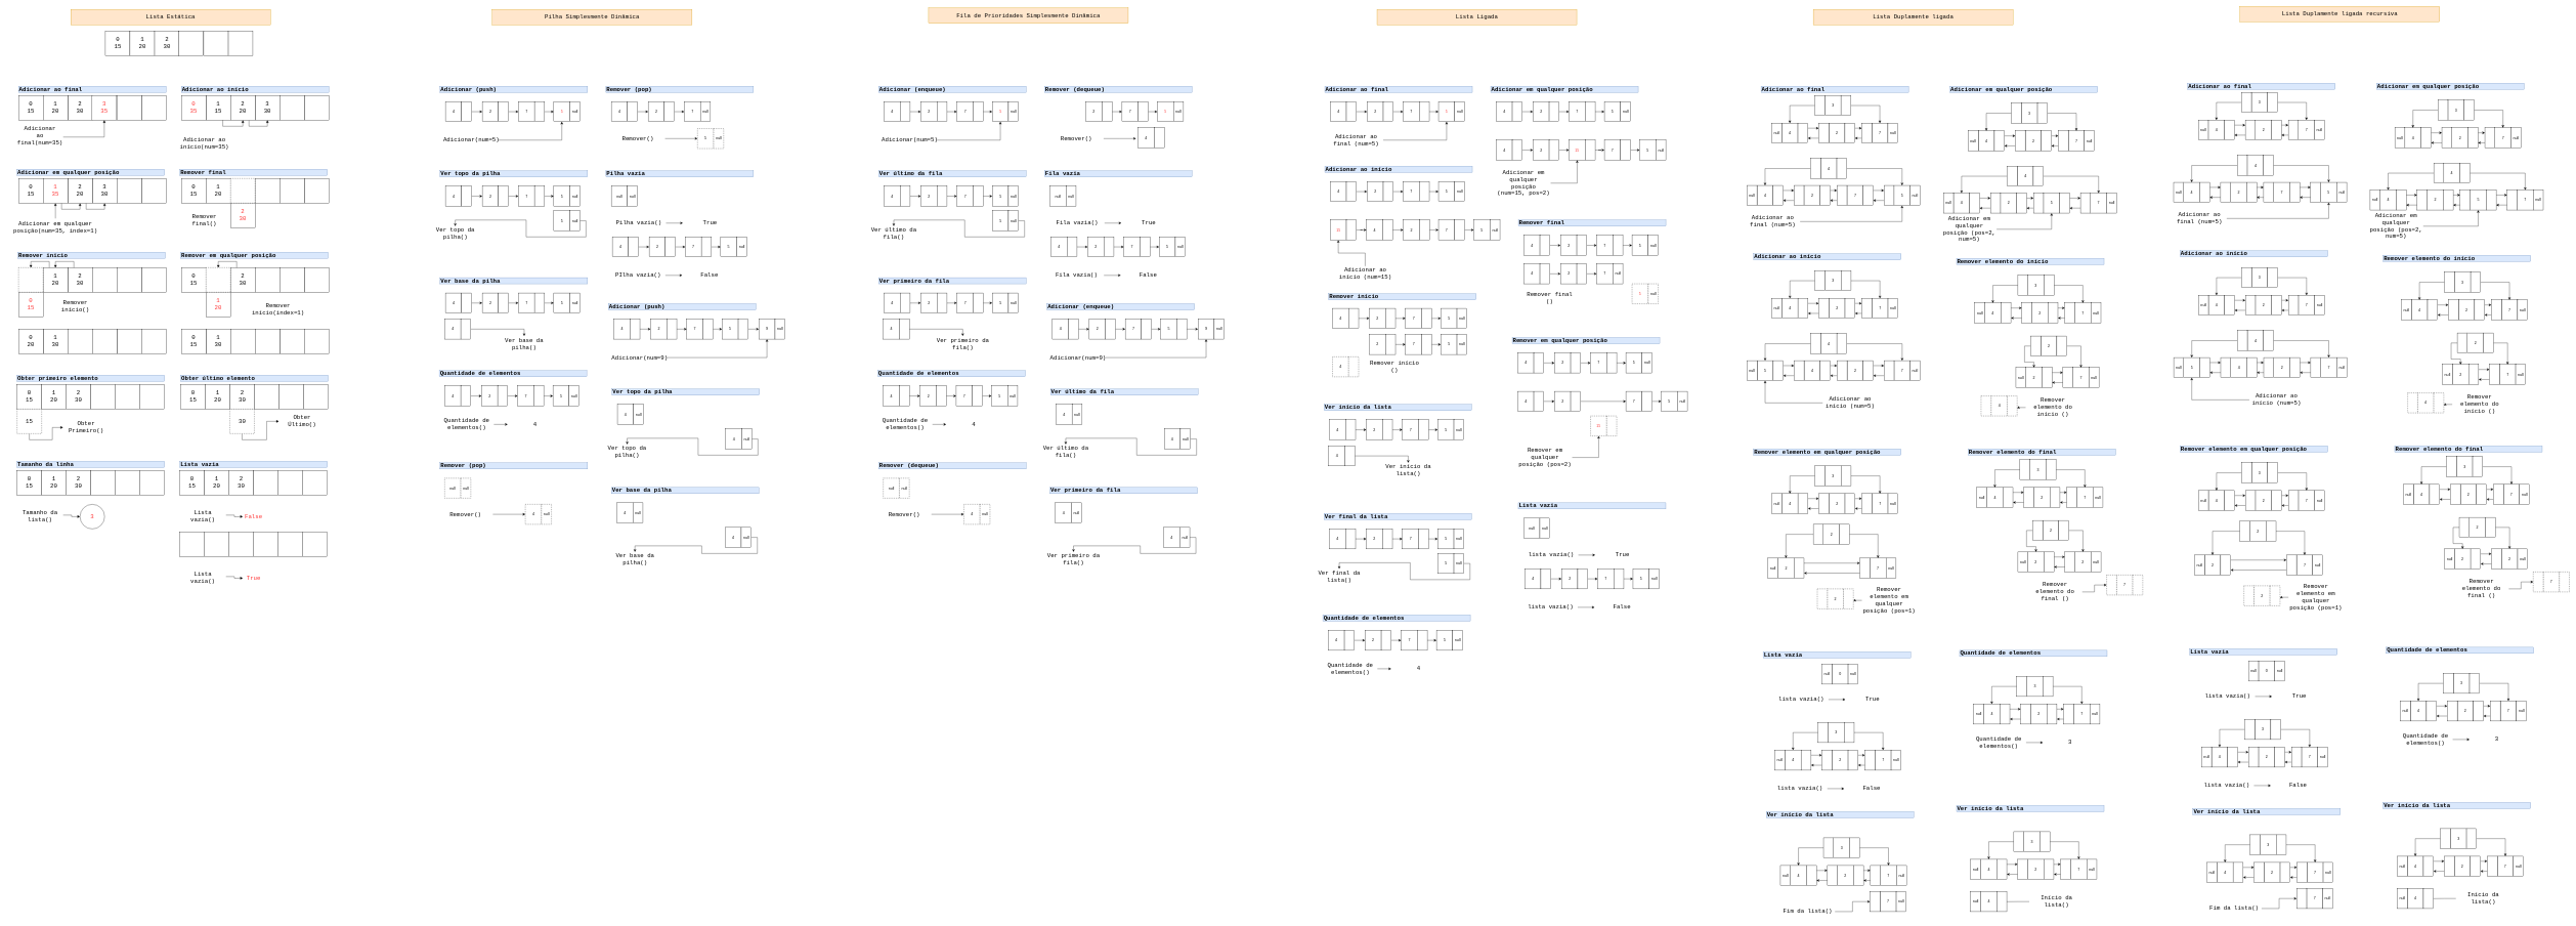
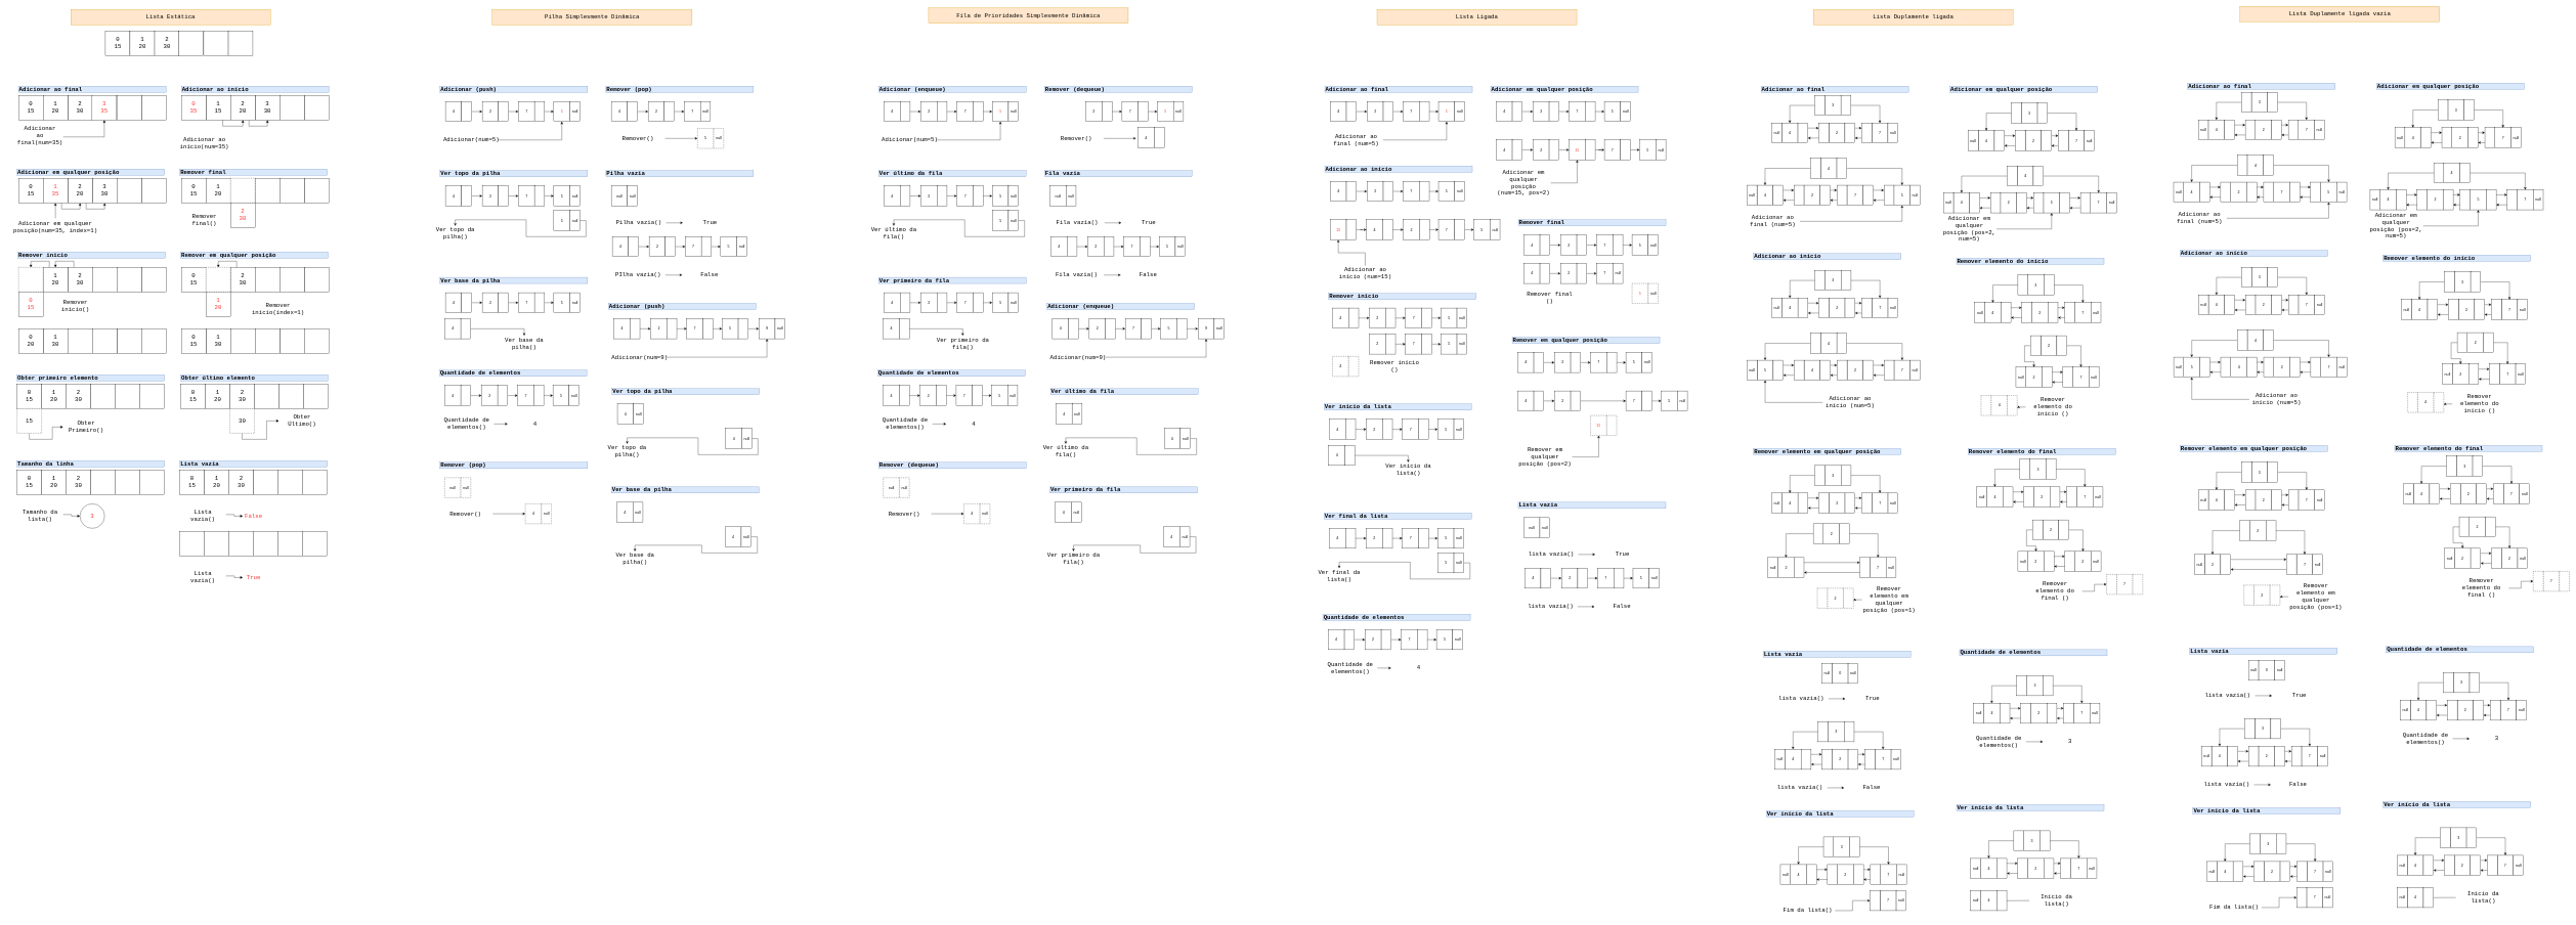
- <mxCell id="950" value="Lista Duplamente ligada recursiva" style="text;html=1;strokeColor=#d79b00;fillColor=#ffe6cc;align=center;verticalAlign=middle;whiteSpace=wrap;rounded=0;fontFamily=Courier New;fontSize=19;" vertex="1" parent="1"><mxGeometry x="7290.63" y="20" width="650" height="50" as="geometry" /></mxCell>
+ <mxCell id="950" value="Lista Duplamente ligada vazia" style="text;html=1;strokeColor=#d79b00;fillColor=#ffe6cc;align=center;verticalAlign=middle;whiteSpace=wrap;rounded=0;fontFamily=Courier New;fontSize=19;" vertex="1" parent="1"><mxGeometry x="7290.63" y="20" width="650" height="50" as="geometry" /></mxCell>
